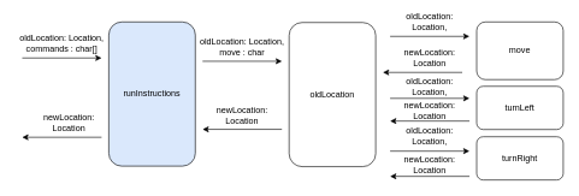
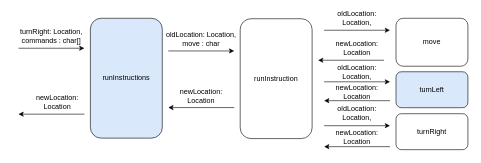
- <mxCell id="4" value="oldLocation: Location, commands : char[]" style="text;html=1;strokeColor=none;fillColor=none;align=center;verticalAlign=middle;whiteSpace=wrap;rounded=0;" parent="1" vertex="1"><mxGeometry x="20" y="50" width="130" height="20" as="geometry" /></mxCell>
+ <mxCell id="4" value="turnRight: Location, commands : char[]" style="text;html=1;strokeColor=none;fillColor=none;align=center;verticalAlign=middle;whiteSpace=wrap;rounded=0;" parent="1" vertex="1"><mxGeometry x="20" y="50" width="130" height="20" as="geometry" /></mxCell>
- <mxCell id="22" value="oldLocation" style="rounded=1;whiteSpace=wrap;html=1;" parent="1" vertex="1"><mxGeometry x="400" y="30.75" width="120" height="200" as="geometry" /></mxCell>
+ <mxCell id="22" value="runInstruction" style="rounded=1;whiteSpace=wrap;html=1;" parent="1" vertex="1"><mxGeometry x="400" y="30.75" width="120" height="200" as="geometry" /></mxCell>
- <mxCell id="12" value="turnLeft" style="rounded=1;whiteSpace=wrap;html=1;" parent="1" vertex="1"><mxGeometry x="660" y="119.25" width="120" height="60" as="geometry" /></mxCell>
+ <mxCell id="12" value="turnLeft" style="rounded=1;whiteSpace=wrap;html=1;fillColor=#dae8fc;" parent="1" vertex="1"><mxGeometry x="660" y="119.25" width="120" height="60" as="geometry" /></mxCell>
